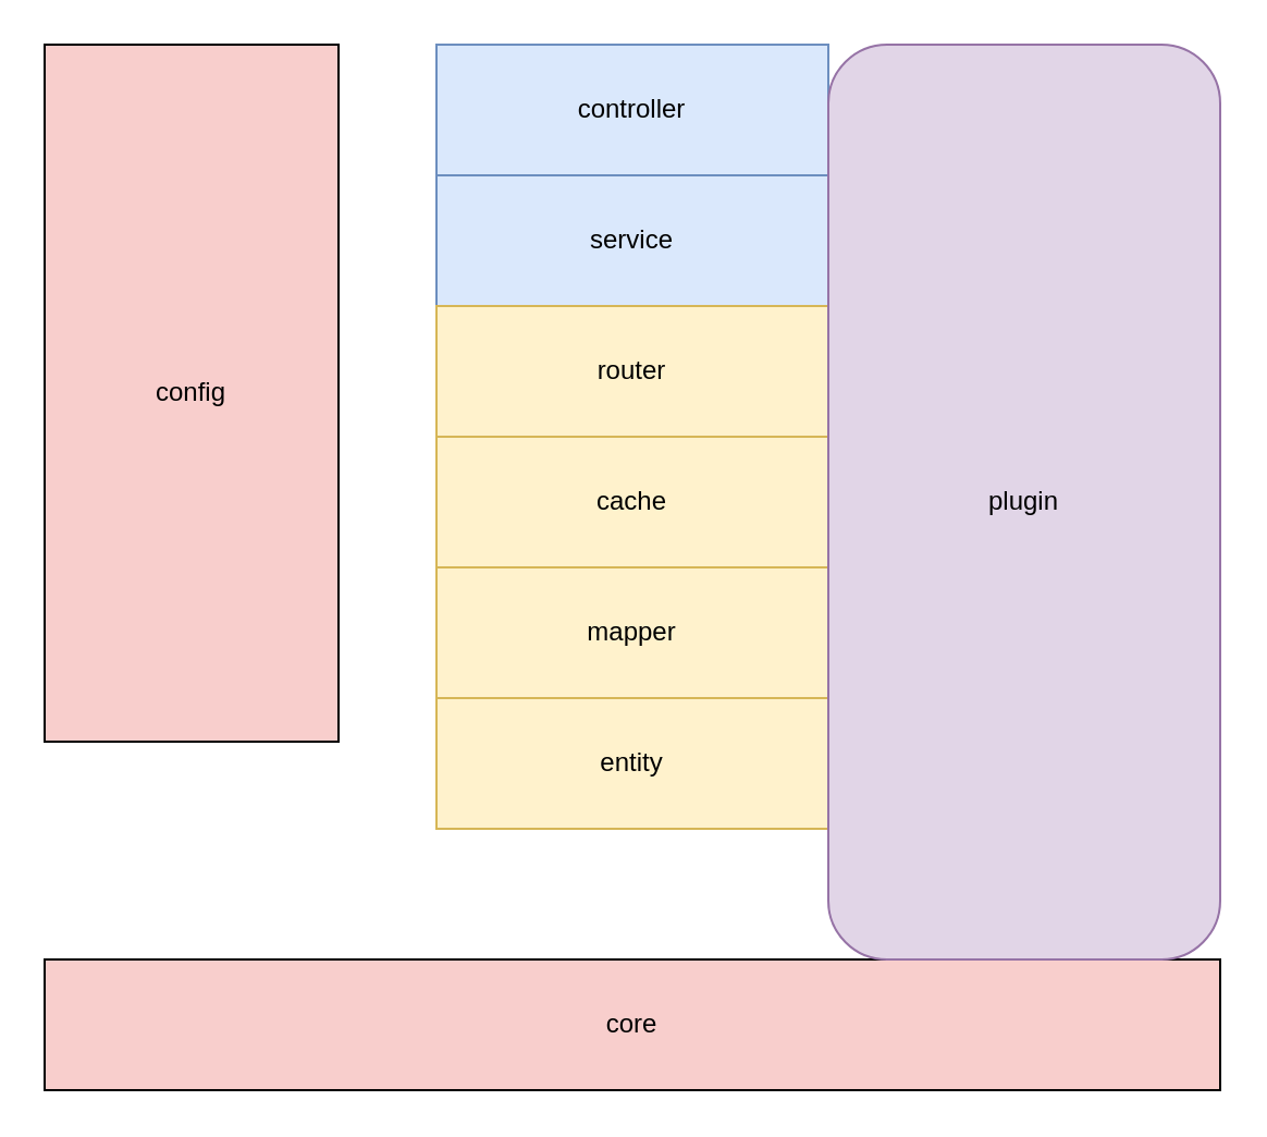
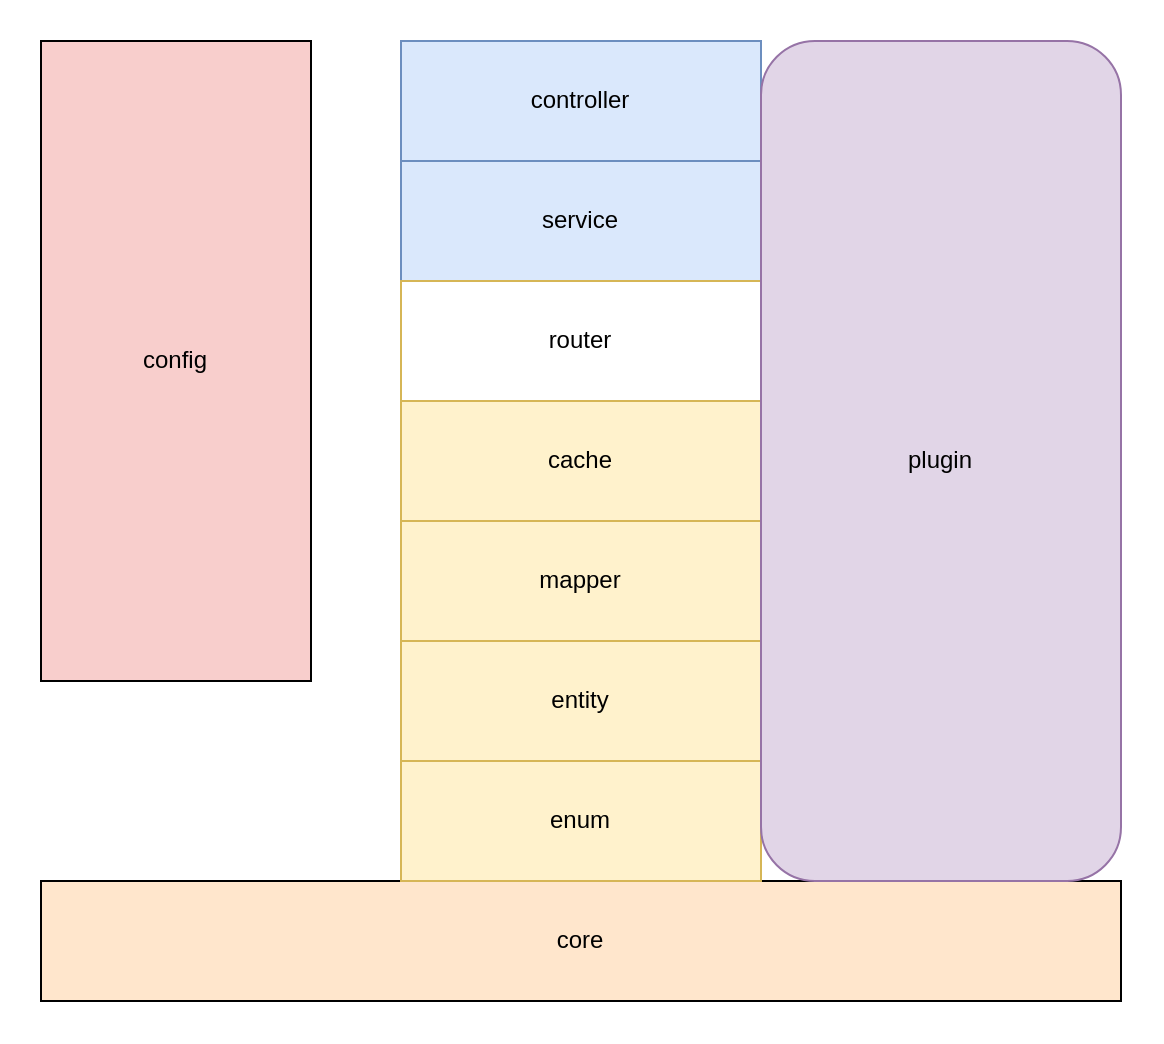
- <mxCell id="10" value="router" style="rounded=0;whiteSpace=wrap;html=1;fillColor=#fff2cc;strokeColor=#d6b656;" parent="1" vertex="1"><mxGeometry x="200" y="140" width="180" height="60" as="geometry" /></mxCell>
+ <mxCell id="10" value="router" style="rounded=0;whiteSpace=wrap;html=1;fillColor=#ffffff;strokeColor=#d6b656;" parent="1" vertex="1"><mxGeometry x="200" y="140" width="180" height="60" as="geometry" /></mxCell>
+ <mxCell id="4" value="enum" style="rounded=0;whiteSpace=wrap;html=1;fillColor=#fff2cc;strokeColor=#d6b656;" parent="1" vertex="1"><mxGeometry x="200" y="380" width="180" height="60" as="geometry" /></mxCell>
- <mxCell id="2" value="core" style="rounded=0;whiteSpace=wrap;html=1;fillColor=#f8cecc;" parent="1" vertex="1"><mxGeometry x="20" y="440" width="540" height="60" as="geometry" /></mxCell>
+ <mxCell id="2" value="core" style="rounded=0;whiteSpace=wrap;html=1;fillColor=#ffe6cc;" parent="1" vertex="1"><mxGeometry x="20" y="440" width="540" height="60" as="geometry" /></mxCell>
